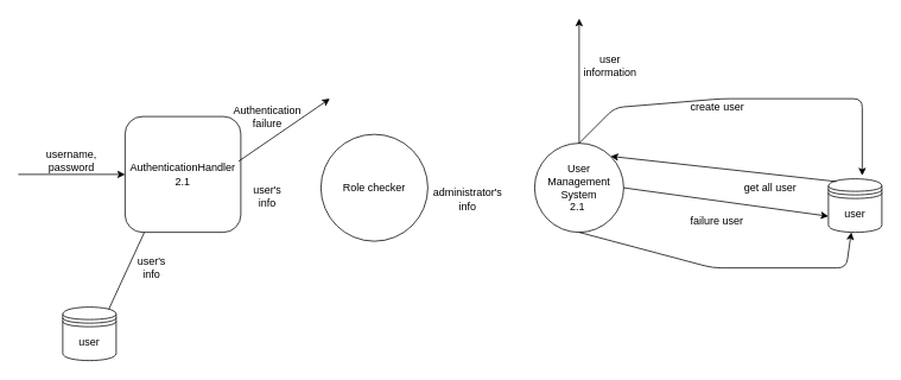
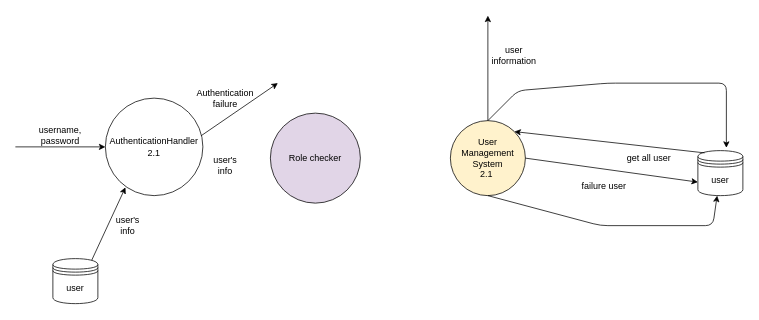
- <mxCell id="16" value="create user" style="text;html=1;align=center;verticalAlign=middle;resizable=0;points=[];autosize=1;" parent="1" vertex="1"><mxGeometry x="765" y="110" width="80" height="20" as="geometry" /></mxCell>
- <mxCell id="5" value="AuthenticationHandler&lt;br&gt;2.1" style="whiteSpace=wrap;html=1;aspect=fixed;rounded=1;" parent="1" vertex="1"><mxGeometry x="140" y="130" width="130" height="130" as="geometry" /></mxCell>
+ <mxCell id="5" value="AuthenticationHandler&lt;br&gt;2.1" style="ellipse;whiteSpace=wrap;html=1;aspect=fixed;" parent="1" vertex="1"><mxGeometry x="140" y="130" width="130" height="130" as="geometry" /></mxCell>
- <mxCell id="21" value="Role checker" style="ellipse;whiteSpace=wrap;html=1;aspect=fixed;" parent="1" vertex="1"><mxGeometry x="360" y="150" width="120" height="120" as="geometry" /></mxCell>
+ <mxCell id="21" value="Role checker" style="ellipse;whiteSpace=wrap;html=1;aspect=fixed;fillColor=#e1d5e7;" parent="1" vertex="1"><mxGeometry x="360" y="150" width="120" height="120" as="geometry" /></mxCell>
- <mxCell id="2" value="User Management System&lt;br&gt;2.1&amp;nbsp;" style="ellipse;whiteSpace=wrap;html=1;aspect=fixed;" parent="1" vertex="1"><mxGeometry x="600" y="160" width="100" height="100" as="geometry" /></mxCell>
+ <mxCell id="2" value="User Management System&lt;br&gt;2.1&amp;nbsp;" style="ellipse;whiteSpace=wrap;html=1;aspect=fixed;fillColor=#fff2cc;" parent="1" vertex="1"><mxGeometry x="600" y="160" width="100" height="100" as="geometry" /></mxCell>
- <mxCell id="23" value="administrator's info" style="text;html=1;strokeColor=none;fillColor=none;align=center;verticalAlign=middle;whiteSpace=wrap;rounded=0;" parent="1" vertex="1"><mxGeometry x="505" y="212.5" width="40" height="20" as="geometry" /></mxCell>
